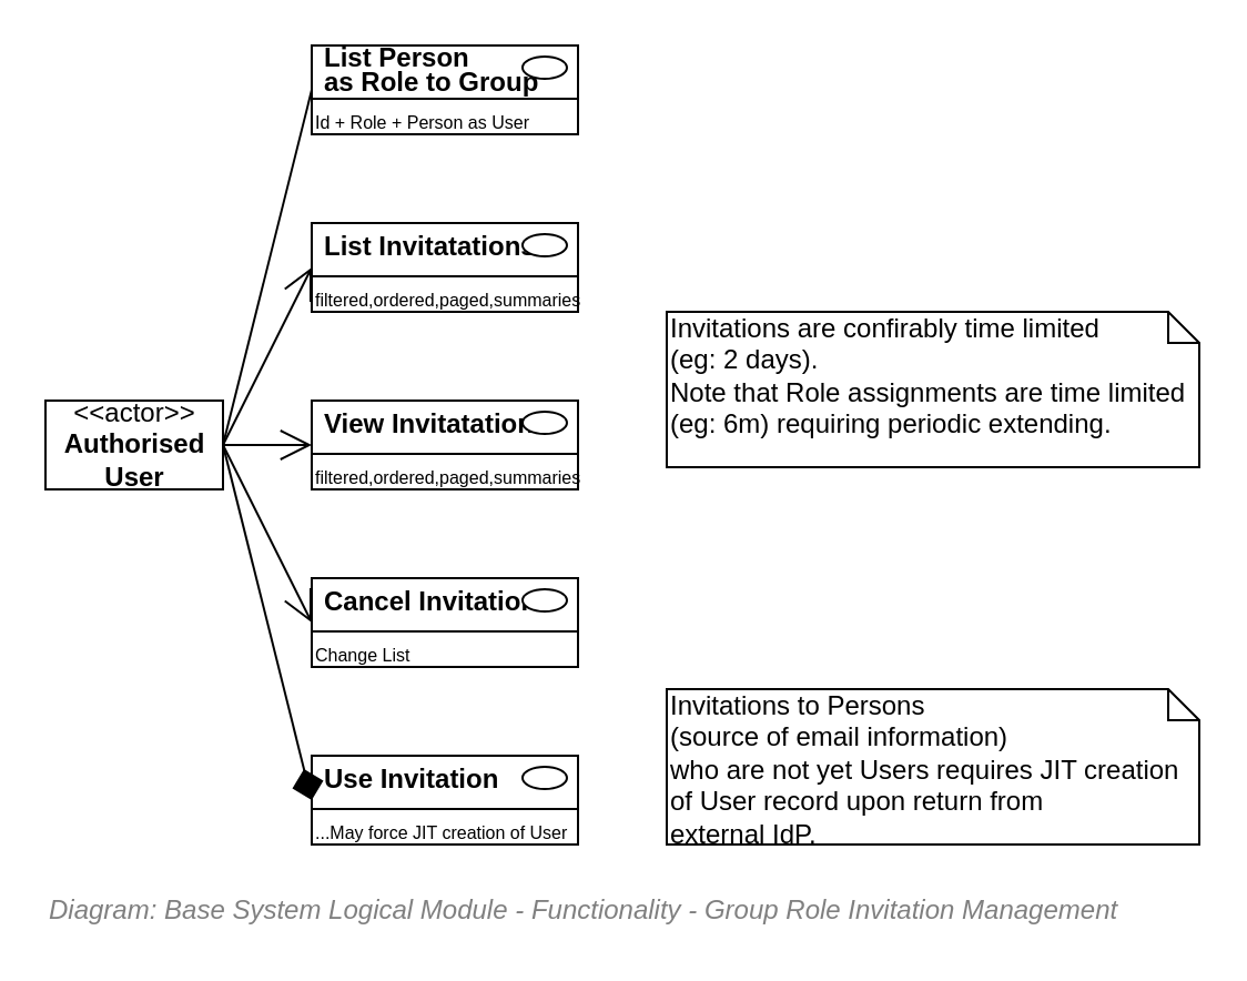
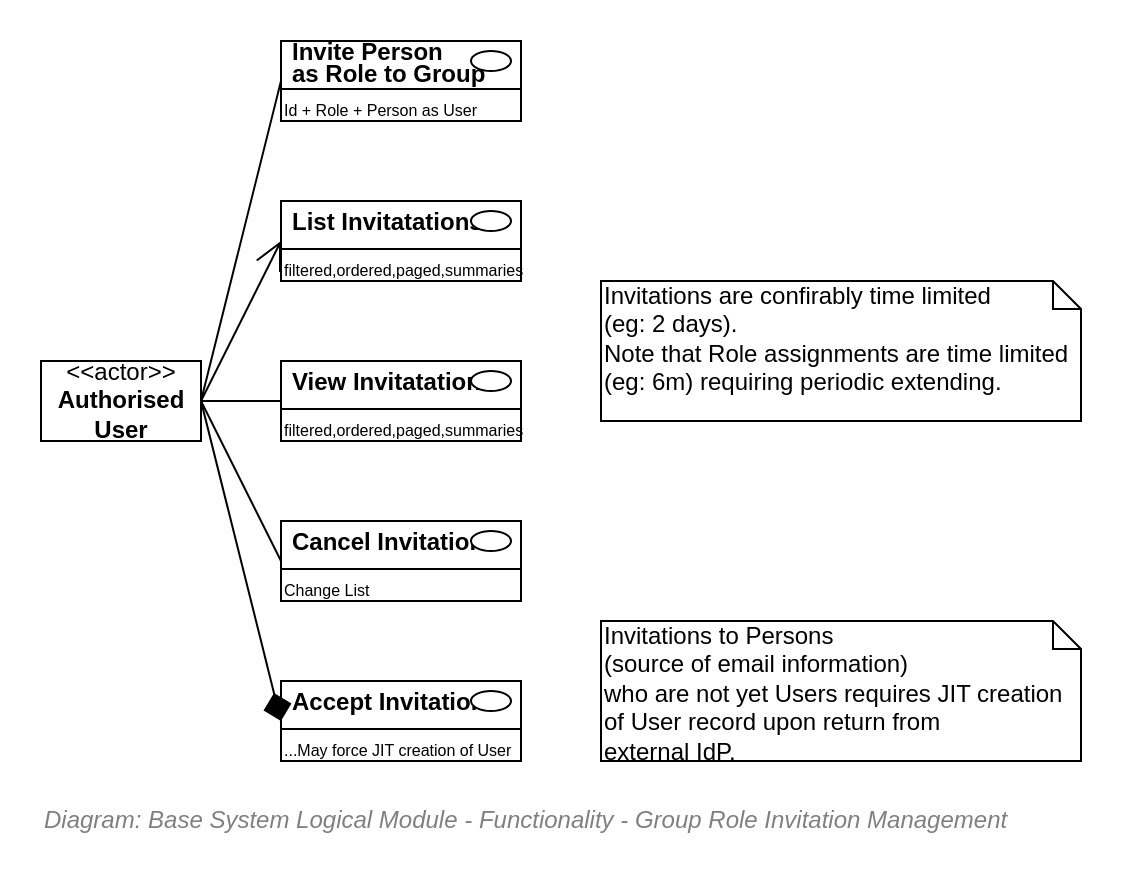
- <mxCell id="4" value="&lt;p style=&quot;line-height: 0.9;&quot;&gt;List Person&lt;br&gt;as Role to Group&lt;/p&gt;" style="html=1;align=left;spacingLeft=4;verticalAlign=middle;strokeColor=none;fillColor=none;fontStyle=1;spacingTop=2;" vertex="1" parent="3"><mxGeometry width="120" height="20" as="geometry" /></mxCell>
+ <mxCell id="4" value="&lt;p style=&quot;line-height: 0.9;&quot;&gt;Invite Person&lt;br&gt;as Role to Group&lt;/p&gt;" style="html=1;align=left;spacingLeft=4;verticalAlign=middle;strokeColor=none;fillColor=none;fontStyle=1;spacingTop=2;" vertex="1" parent="3"><mxGeometry width="120" height="20" as="geometry" /></mxCell>
- <mxCell id="31" value="" style="endArrow=open;endFill=1;endSize=12;html=1;strokeColor=#000000;fontSize=12;entryX=0;entryY=1;entryDx=0;entryDy=0;exitX=1;exitY=0.5;exitDx=0;exitDy=0;" edge="1" parent="1" source="2" target="27"><mxGeometry width="160" relative="1" as="geometry"><mxPoint x="110" y="210" as="sourcePoint" /><mxPoint x="150" y="290" as="targetPoint" /></mxGeometry></mxCell>
+ <mxCell id="31" value="" style="endArrow=none;endFill=1;endSize=12;html=1;strokeColor=#000000;fontSize=12;entryX=0;entryY=1;entryDx=0;entryDy=0;exitX=1;exitY=0.5;exitDx=0;exitDy=0;" edge="1" parent="1" source="2" target="27"><mxGeometry width="160" relative="1" as="geometry"><mxPoint x="110" y="210" as="sourcePoint" /><mxPoint x="150" y="290" as="targetPoint" /></mxGeometry></mxCell>
- <mxCell id="19" value="" style="endArrow=open;endFill=1;endSize=12;html=1;strokeColor=#000000;fontSize=12;entryX=0;entryY=1;entryDx=0;entryDy=0;exitX=1;exitY=0.5;exitDx=0;exitDy=0;" edge="1" parent="1" source="2" target="10"><mxGeometry width="160" relative="1" as="geometry"><mxPoint x="110" y="130" as="sourcePoint" /><mxPoint x="150" y="50" as="targetPoint" /></mxGeometry></mxCell>
+ <mxCell id="19" value="" style="endArrow=none;endFill=1;endSize=12;html=1;strokeColor=#000000;fontSize=12;entryX=0;entryY=1;entryDx=0;entryDy=0;exitX=1;exitY=0.5;exitDx=0;exitDy=0;" edge="1" parent="1" source="2" target="10"><mxGeometry width="160" relative="1" as="geometry"><mxPoint x="110" y="130" as="sourcePoint" /><mxPoint x="150" y="50" as="targetPoint" /></mxGeometry></mxCell>
- <mxCell id="15" value="&lt;p style=&quot;line-height: 0.9;&quot;&gt;Use Invitation&lt;/p&gt;" style="html=1;align=left;spacingLeft=4;verticalAlign=middle;strokeColor=none;fillColor=none;fontStyle=1;spacingTop=2;" vertex="1" parent="14"><mxGeometry width="120" height="20" as="geometry" /></mxCell>
+ <mxCell id="15" value="&lt;p style=&quot;line-height: 0.9;&quot;&gt;Accept Invitation&lt;/p&gt;" style="html=1;align=left;spacingLeft=4;verticalAlign=middle;strokeColor=none;fillColor=none;fontStyle=1;spacingTop=2;" vertex="1" parent="14"><mxGeometry width="120" height="20" as="geometry" /></mxCell>
